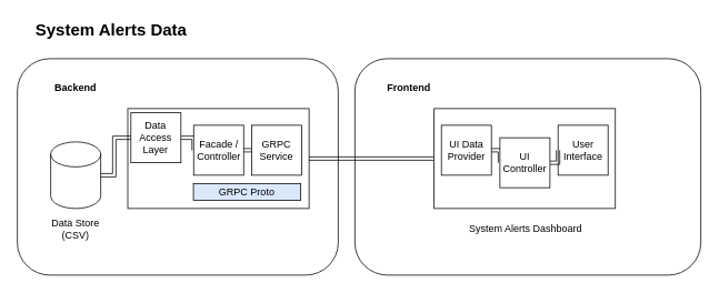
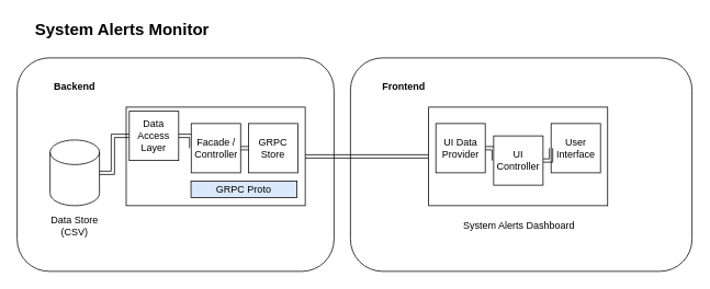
- <mxCell id="23" value="System Alerts Data" style="text;html=1;align=left;verticalAlign=middle;whiteSpace=wrap;rounded=0;fontSize=20;fontStyle=1" vertex="1" parent="1"><mxGeometry x="40" y="20" width="320" height="30" as="geometry" /></mxCell>
+ <mxCell id="23" value="System Alerts Monitor" style="text;html=1;align=left;verticalAlign=middle;whiteSpace=wrap;rounded=0;fontSize=20;fontStyle=1" vertex="1" parent="1"><mxGeometry x="40" y="20" width="320" height="30" as="geometry" /></mxCell>
- <mxCell id="9" value="GRPC&lt;div&gt;Service&lt;/div&gt;" style="rounded=0;whiteSpace=wrap;html=1;" vertex="1" parent="1"><mxGeometry x="301.25" y="150" width="60" height="60" as="geometry" /></mxCell>
+ <mxCell id="9" value="GRPC&lt;div&gt;Store&lt;/div&gt;" style="rounded=0;whiteSpace=wrap;html=1;" vertex="1" parent="1"><mxGeometry x="301.25" y="150" width="60" height="60" as="geometry" /></mxCell>
